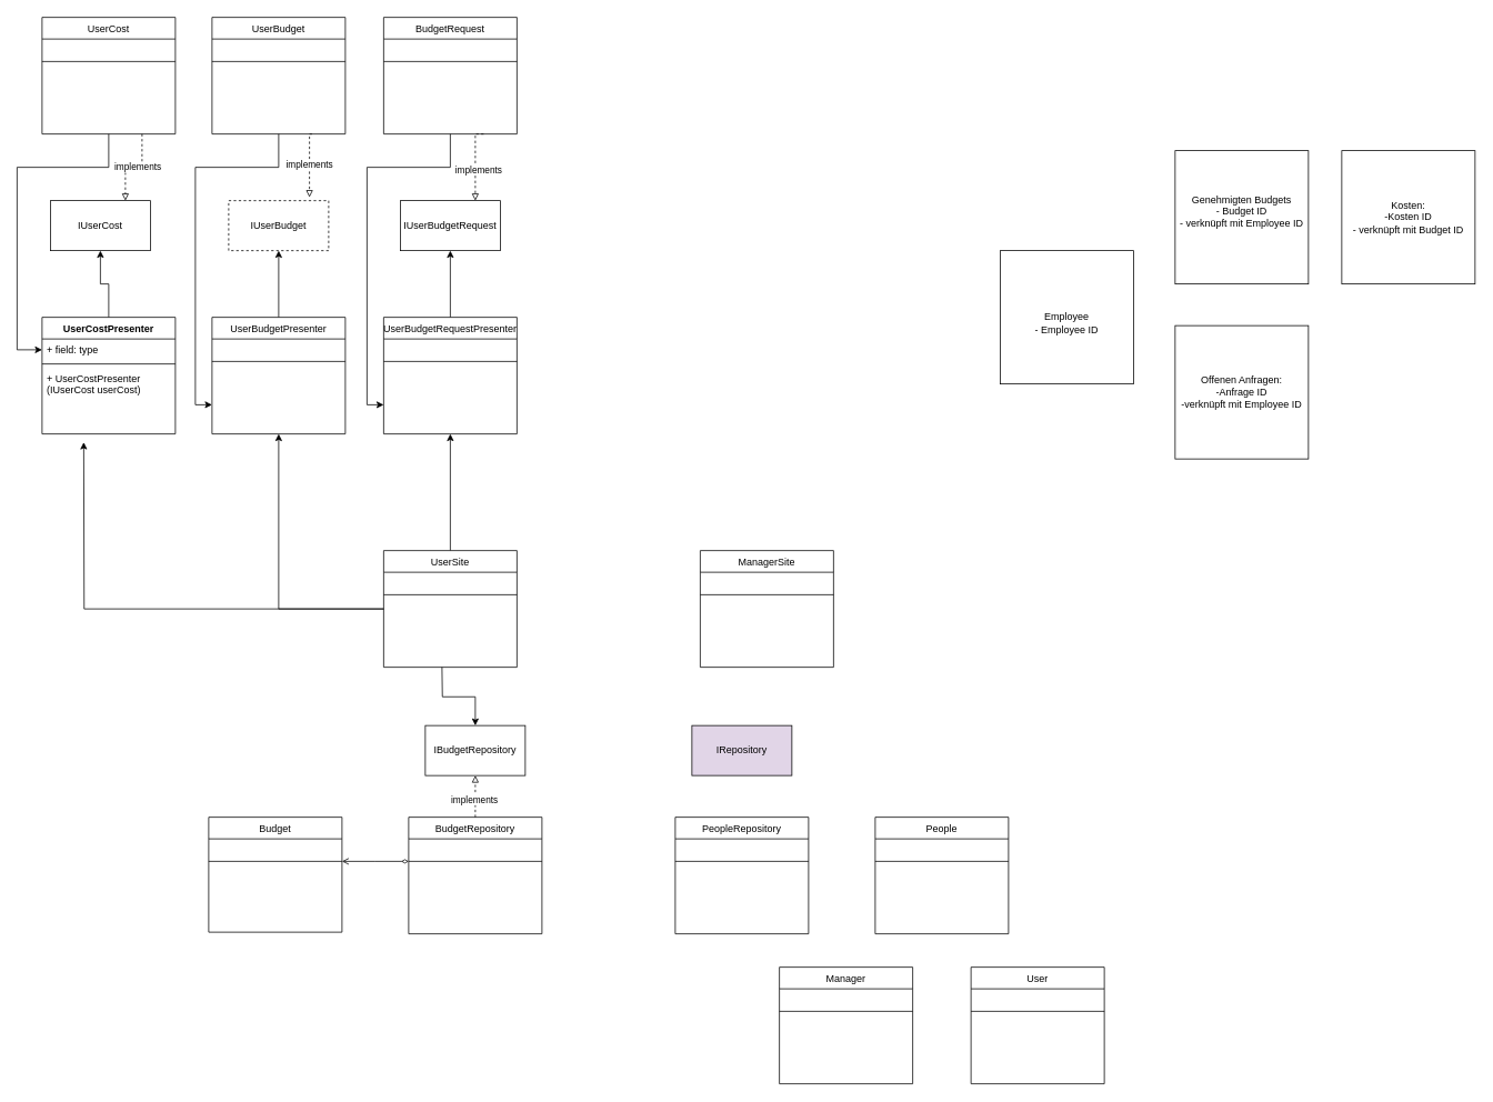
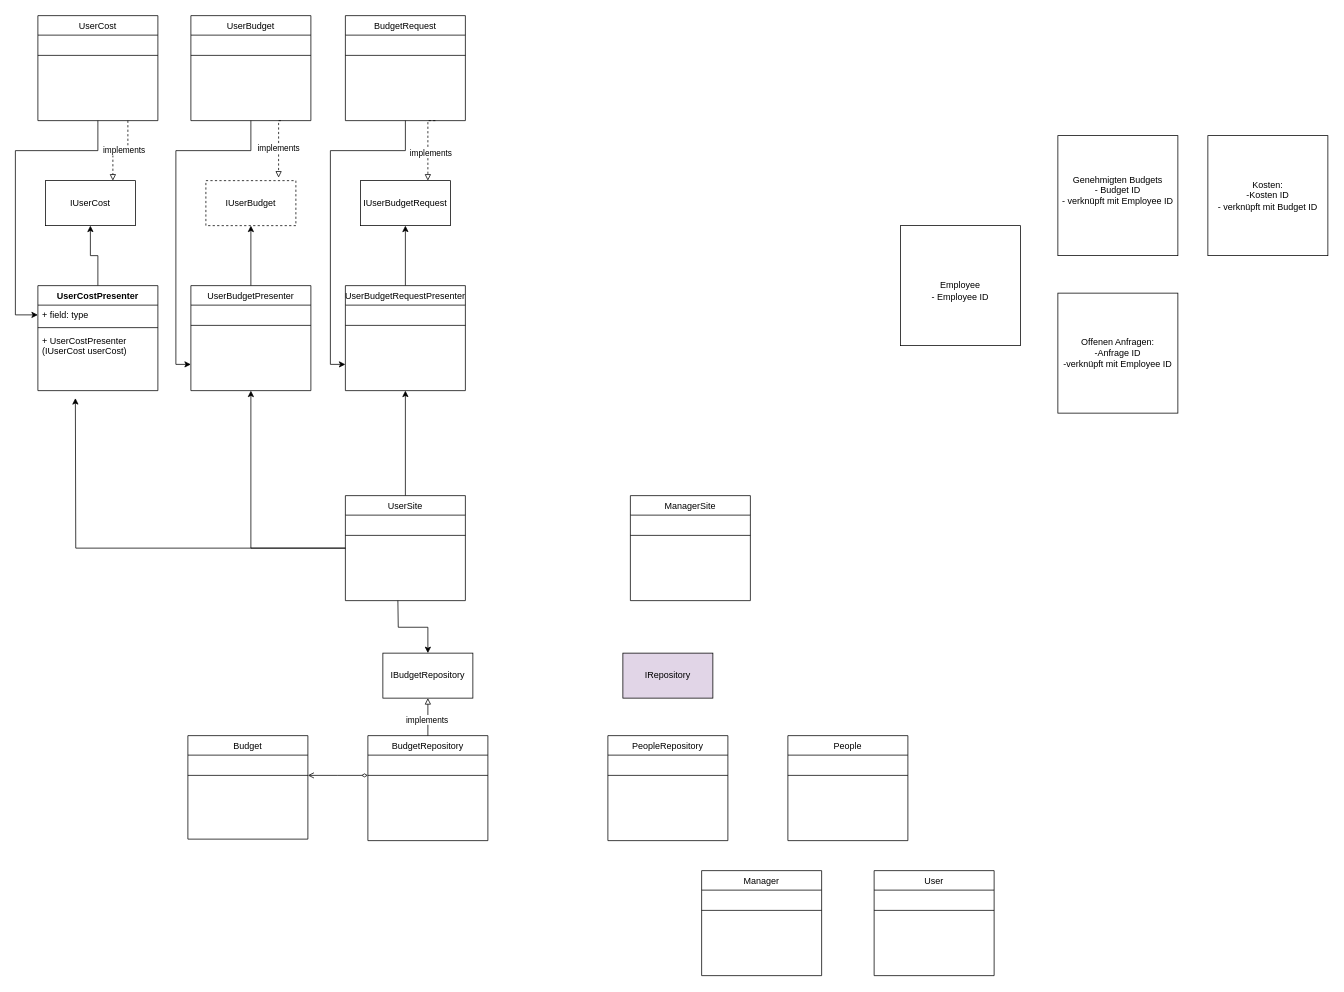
- <mxCell id="49" value="" style="endArrow=block;html=1;rounded=0;edgeStyle=orthogonalEdgeStyle;entryX=0.5;entryY=1;entryDx=0;entryDy=0;exitX=0.5;exitY=0;exitDx=0;exitDy=0;dashed=1;endFill=0;" edge="1" parent="1" source="4" target="7"><mxGeometry width="50" height="50" relative="1" as="geometry"><mxPoint x="430" y="980" as="sourcePoint" /><mxPoint x="480" y="930" as="targetPoint" /></mxGeometry></mxCell>
+ <mxCell id="49" value="" style="endArrow=block;html=1;rounded=0;edgeStyle=orthogonalEdgeStyle;entryX=0.5;entryY=1;entryDx=0;entryDy=0;exitX=0.5;exitY=0;exitDx=0;exitDy=0;dashed=0;endFill=0;" edge="1" parent="1" source="4" target="7"><mxGeometry width="50" height="50" relative="1" as="geometry"><mxPoint x="430" y="980" as="sourcePoint" /><mxPoint x="480" y="930" as="targetPoint" /></mxGeometry></mxCell>
